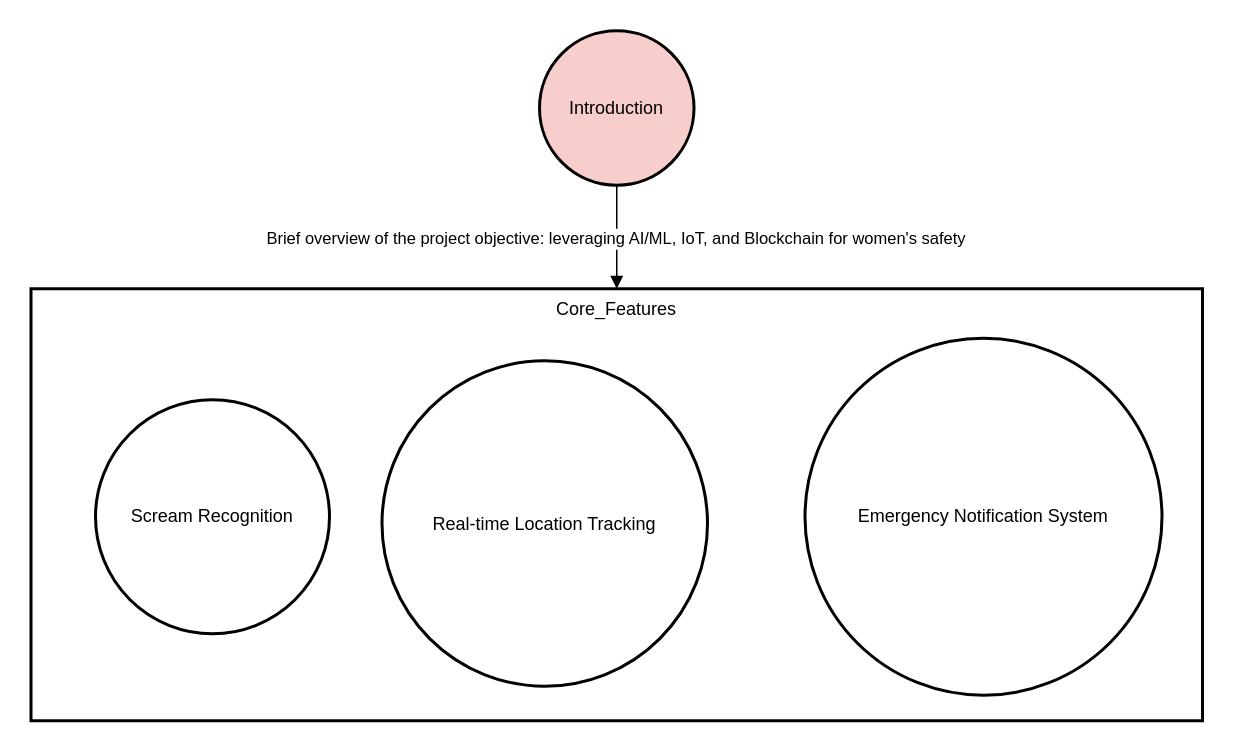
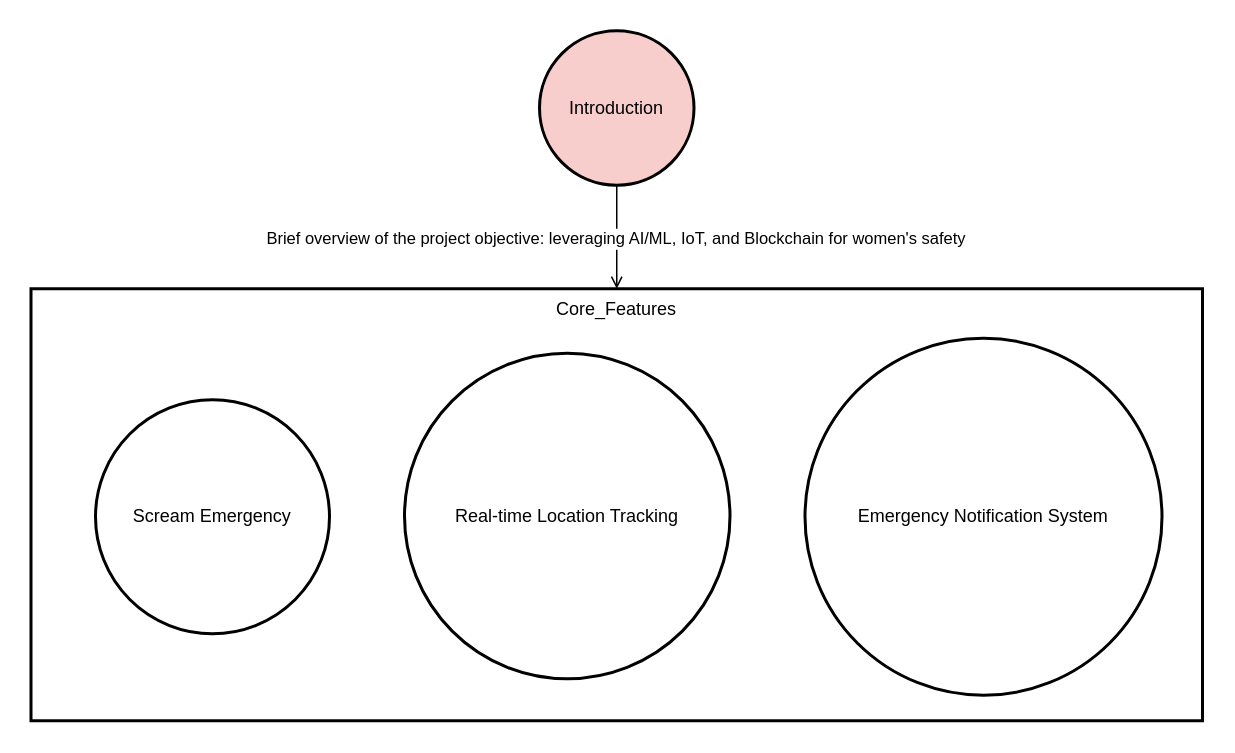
- <mxCell id="7" value="Brief overview of the project objective: leveraging AI/ML, IoT, and Blockchain for women's safety" style="curved=1;startArrow=none;endArrow=block;exitX=0.5;exitY=1;entryX=0.5;entryY=0;" edge="1" parent="1" source="6" target="2"><mxGeometry relative="1" as="geometry"><Array as="points" /></mxGeometry></mxCell>
+ <mxCell id="7" value="Brief overview of the project objective: leveraging AI/ML, IoT, and Blockchain for women's safety" style="curved=1;startArrow=none;endArrow=open;exitX=0.5;exitY=1;entryX=0.5;entryY=0;" edge="1" parent="1" source="6" target="2"><mxGeometry relative="1" as="geometry"><Array as="points" /></mxGeometry></mxCell>
- <mxCell id="3" value="Scream Recognition" style="ellipse;aspect=fixed;strokeWidth=2;whiteSpace=wrap;" vertex="1" parent="2"><mxGeometry x="43" y="74" width="156" height="156" as="geometry" /></mxCell>
+ <mxCell id="3" value="Scream Emergency" style="ellipse;aspect=fixed;strokeWidth=2;whiteSpace=wrap;" vertex="1" parent="2"><mxGeometry x="43" y="74" width="156" height="156" as="geometry" /></mxCell>
- <mxCell id="4" value="Real-time Location Tracking" style="ellipse;aspect=fixed;strokeWidth=2;whiteSpace=wrap;" vertex="1" parent="2"><mxGeometry x="234" y="48" width="217" height="217" as="geometry" /></mxCell>
+ <mxCell id="4" value="Real-time Location Tracking" style="ellipse;aspect=fixed;strokeWidth=2;whiteSpace=wrap;" vertex="1" parent="2"><mxGeometry x="249" y="43" width="217" height="217" as="geometry" /></mxCell>
